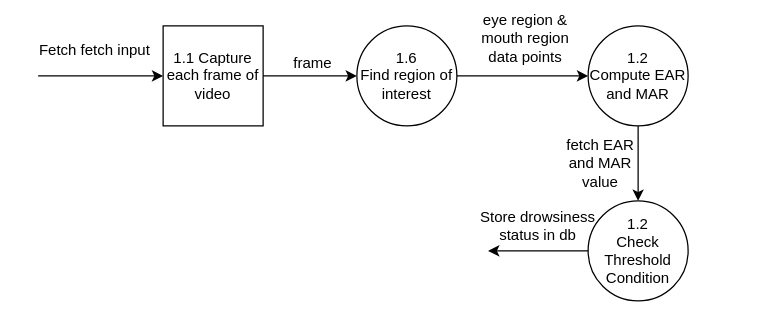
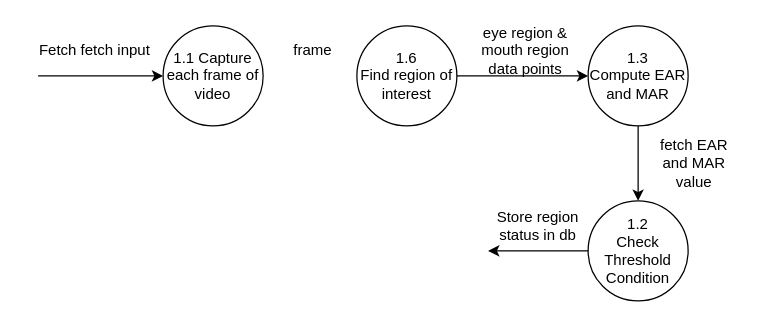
- <mxCell id="13" value="eye region &amp;amp; mouth region data points" style="text;html=1;strokeColor=none;fillColor=none;align=center;verticalAlign=middle;whiteSpace=wrap;rounded=0;" vertex="1" parent="1"><mxGeometry x="380" y="20" width="80" height="20" as="geometry" /></mxCell>
+ <mxCell id="13" value="eye region &amp;amp; mouth region data points" style="text;html=1;strokeColor=none;fillColor=none;align=center;verticalAlign=middle;whiteSpace=wrap;rounded=0;" vertex="1" parent="1"><mxGeometry x="380" y="30" width="80" height="20" as="geometry" /></mxCell>
- <mxCell id="12" value="frame" style="text;html=1;strokeColor=none;fillColor=none;align=center;verticalAlign=middle;whiteSpace=wrap;rounded=0;" vertex="1" parent="1"><mxGeometry x="230" y="40" width="40" height="20" as="geometry" /></mxCell>
+ <mxCell id="12" value="frame" style="text;html=1;strokeColor=none;fillColor=none;align=center;verticalAlign=middle;whiteSpace=wrap;rounded=0;" vertex="1" parent="1"><mxGeometry x="230" y="30" width="40" height="20" as="geometry" /></mxCell>
- <mxCell id="2" value="1.1 Capture each frame of video" style="whiteSpace=wrap;html=1;aspect=fixed;rounded=0;" vertex="1" parent="1"><mxGeometry x="130" y="20" width="80" height="80" as="geometry" /></mxCell>
+ <mxCell id="2" value="1.1 Capture each frame of video" style="ellipse;whiteSpace=wrap;html=1;aspect=fixed;" vertex="1" parent="1"><mxGeometry x="130" y="20" width="80" height="80" as="geometry" /></mxCell>
- <mxCell id="10" value="" style="endArrow=classic;html=1;exitX=1;exitY=0.5;exitDx=0;exitDy=0;entryX=0;entryY=0.5;entryDx=0;entryDy=0;" edge="1" parent="1" source="2" target="5"><mxGeometry width="50" height="50" relative="1" as="geometry"><mxPoint x="210" y="170" as="sourcePoint" /><mxPoint x="260" y="120" as="targetPoint" /></mxGeometry></mxCell>
- <mxCell id="6" value="1.2&lt;br&gt;Compute EAR and MAR" style="ellipse;whiteSpace=wrap;html=1;aspect=fixed;" vertex="1" parent="1"><mxGeometry x="470" y="20" width="80" height="80" as="geometry" /></mxCell>
+ <mxCell id="6" value="1.3&lt;br&gt;Compute EAR and MAR" style="ellipse;whiteSpace=wrap;html=1;aspect=fixed;" vertex="1" parent="1"><mxGeometry x="470" y="20" width="80" height="80" as="geometry" /></mxCell>
- <mxCell id="14" value="fetch EAR and MAR value" style="text;html=1;strokeColor=none;fillColor=none;align=center;verticalAlign=middle;whiteSpace=wrap;rounded=0;" vertex="1" parent="1"><mxGeometry x="445" y="120" width="70" height="20" as="geometry" /></mxCell>
+ <mxCell id="14" value="fetch EAR and MAR value" style="text;html=1;strokeColor=none;fillColor=none;align=center;verticalAlign=middle;whiteSpace=wrap;rounded=0;" vertex="1" parent="1"><mxGeometry x="520" y="120" width="70" height="20" as="geometry" /></mxCell>
- <mxCell id="15" value="Store drowsiness status in db" style="text;html=1;strokeColor=none;fillColor=none;align=center;verticalAlign=middle;whiteSpace=wrap;rounded=0;" vertex="1" parent="1"><mxGeometry x="380" y="170" width="100" height="20" as="geometry" /></mxCell>
+ <mxCell id="15" value="Store region status in db" style="text;html=1;strokeColor=none;fillColor=none;align=center;verticalAlign=middle;whiteSpace=wrap;rounded=0;" vertex="1" parent="1"><mxGeometry x="380" y="170" width="100" height="20" as="geometry" /></mxCell>
